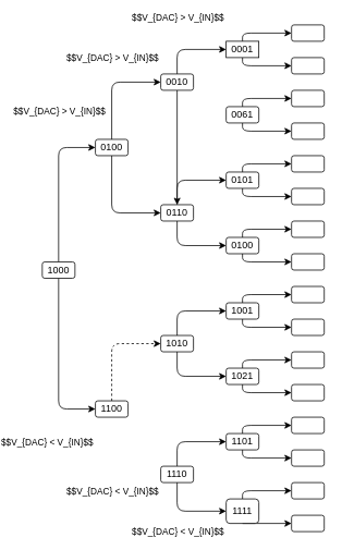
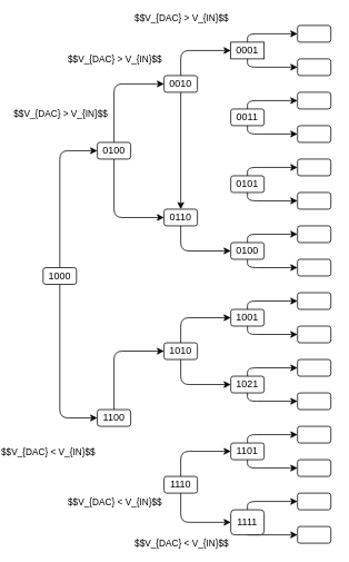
- <mxCell id="37" value="0061" style="rounded=1;whiteSpace=wrap;html=1;" vertex="1" parent="1"><mxGeometry x="245" y="130" width="40" height="20" as="geometry" /></mxCell>
+ <mxCell id="37" value="0011" style="rounded=1;whiteSpace=wrap;html=1;" vertex="1" parent="1"><mxGeometry x="245" y="130" width="40" height="20" as="geometry" /></mxCell>
- <mxCell id="17" style="edgeStyle=orthogonalEdgeStyle;rounded=1;orthogonalLoop=1;jettySize=auto;html=1;exitX=0.5;exitY=0;exitDx=0;exitDy=0;entryX=0;entryY=0.5;entryDx=0;entryDy=0;" edge="1" parent="1" source="19" target="43"><mxGeometry relative="1" as="geometry" /></mxCell>
- <mxCell id="6" style="edgeStyle=orthogonalEdgeStyle;rounded=1;orthogonalLoop=1;jettySize=auto;html=1;exitX=0.5;exitY=0;exitDx=0;exitDy=0;entryX=0;entryY=0.5;entryDx=0;entryDy=0;dashed=1;" edge="1" parent="1" source="7" target="13"><mxGeometry relative="1" as="geometry" /></mxCell>
+ <mxCell id="6" style="edgeStyle=orthogonalEdgeStyle;rounded=1;orthogonalLoop=1;jettySize=auto;html=1;exitX=0.5;exitY=0;exitDx=0;exitDy=0;entryX=0;entryY=0.5;entryDx=0;entryDy=0;" edge="1" parent="1" source="7" target="13"><mxGeometry relative="1" as="geometry" /></mxCell>
